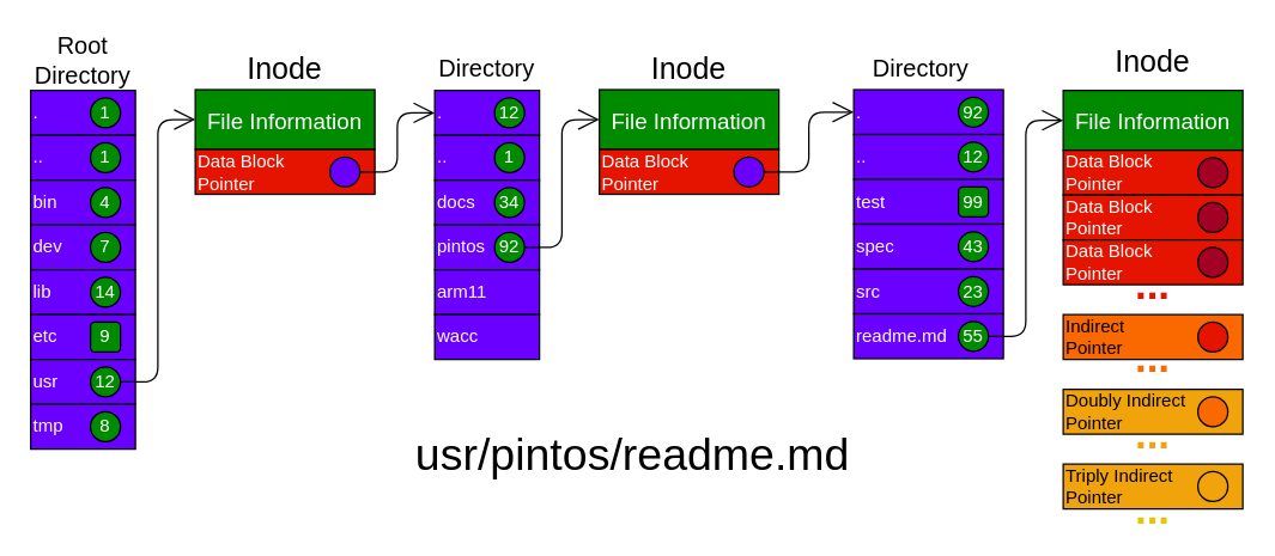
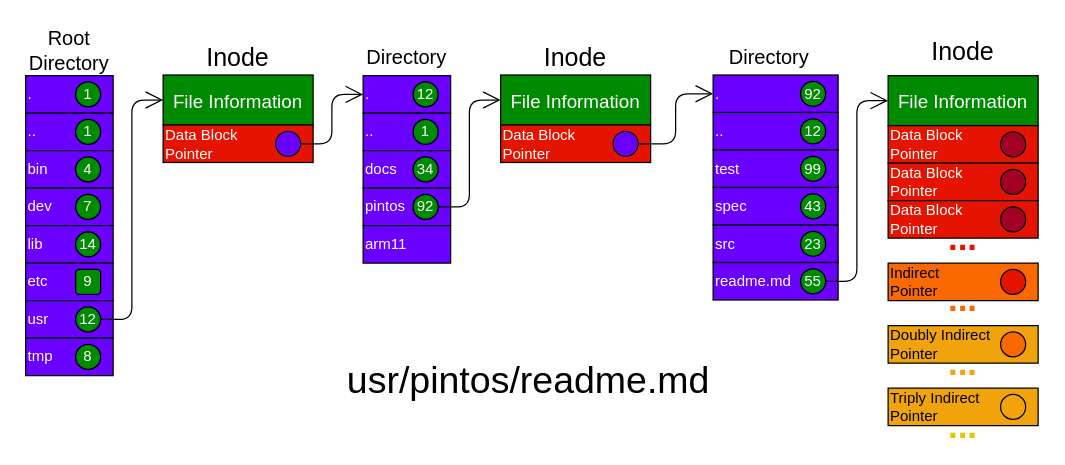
- <mxCell id="51" value="99" style="whiteSpace=wrap;html=1;aspect=fixed;fillColor=#008a00;fontColor=#ffffff;strokeColor=#000000;rounded=1;" vertex="1" parent="1"><mxGeometry x="640.003" y="124.5" width="20" height="20" as="geometry" /></mxCell>
+ <mxCell id="51" value="99" style="ellipse;whiteSpace=wrap;html=1;aspect=fixed;fillColor=#008a00;fontColor=#ffffff;strokeColor=#000000;" vertex="1" parent="1"><mxGeometry x="640.003" y="124.5" width="20" height="20" as="geometry" /></mxCell>
- <mxCell id="30" value="wacc" style="rounded=0;whiteSpace=wrap;html=1;align=left;fillColor=#6a00ff;fontColor=#ffffff;strokeColor=#000000;" vertex="1" parent="1"><mxGeometry x="290" y="210" width="70" height="30" as="geometry" /></mxCell>
